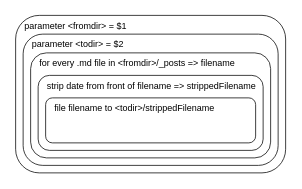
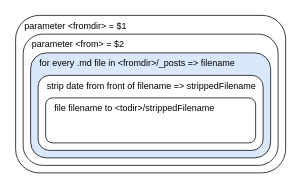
- <mxCell id="3" value="parameter &amp;lt;todir&amp;gt; = $2" style="rounded=1;whiteSpace=wrap;html=1;verticalAlign=top;align=left;spacingLeft=10;" vertex="1" parent="1"><mxGeometry x="30" y="45" width="340" height="175" as="geometry" /></mxCell>
+ <mxCell id="3" value="parameter &amp;lt;from&amp;gt; = $2" style="rounded=1;whiteSpace=wrap;html=1;verticalAlign=top;align=left;spacingLeft=10;" vertex="1" parent="1"><mxGeometry x="30" y="45" width="340" height="175" as="geometry" /></mxCell>
- <mxCell id="4" value="for every .md file in &amp;lt;fromdir&lt;i&gt;&amp;gt;&lt;/i&gt;/_posts =&amp;gt; filename" style="rounded=1;whiteSpace=wrap;html=1;verticalAlign=top;align=left;spacingLeft=10;" vertex="1" parent="1"><mxGeometry x="40" y="70" width="320" height="140" as="geometry" /></mxCell>
+ <mxCell id="4" value="for every .md file in &amp;lt;fromdir&lt;i&gt;&amp;gt;&lt;/i&gt;/_posts =&amp;gt; filename" style="rounded=1;whiteSpace=wrap;html=1;verticalAlign=top;align=left;spacingLeft=10;fillColor=#dae8fc;" vertex="1" parent="1"><mxGeometry x="40" y="70" width="320" height="140" as="geometry" /></mxCell>
